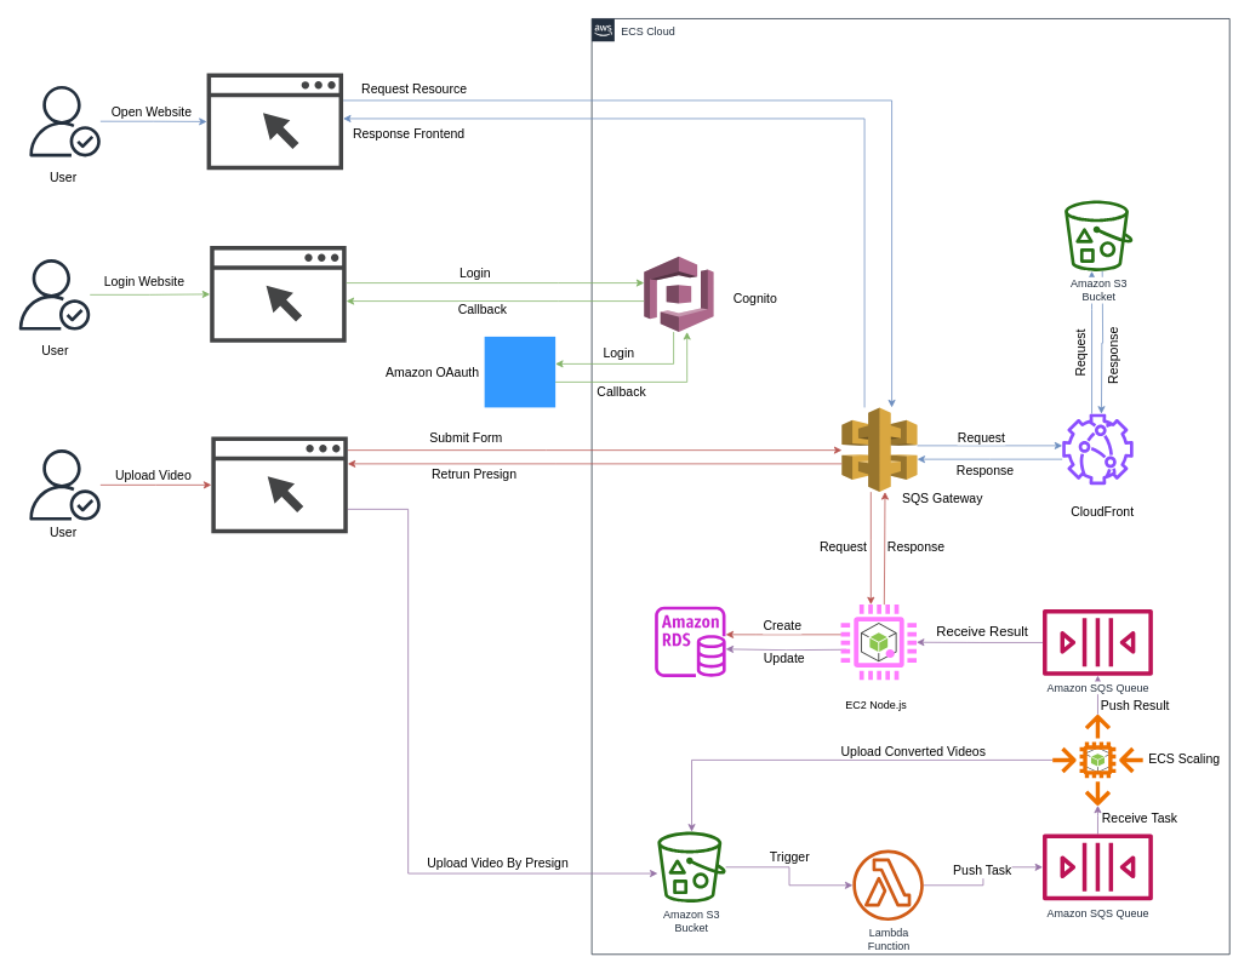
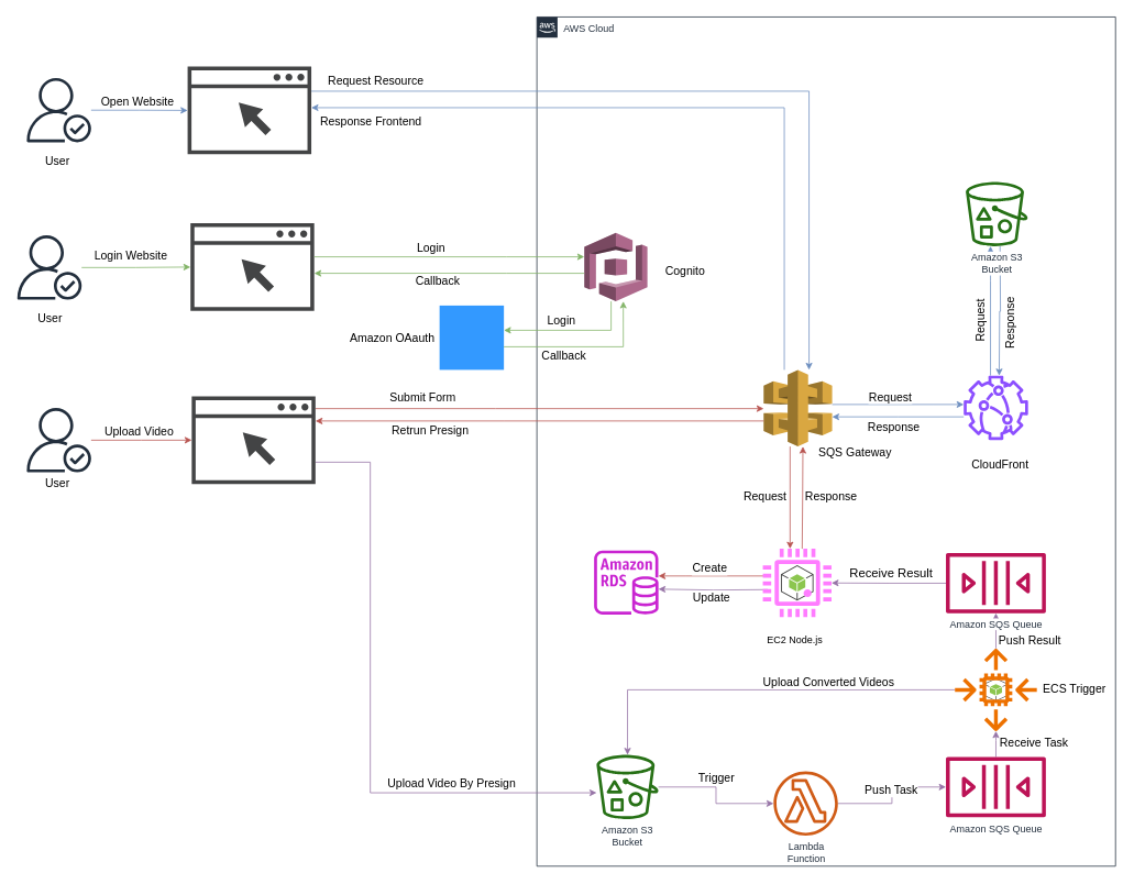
- <mxCell id="2" value="ECS Cloud" style="points=[[0,0],[0.25,0],[0.5,0],[0.75,0],[1,0],[1,0.25],[1,0.5],[1,0.75],[1,1],[0.75,1],[0.5,1],[0.25,1],[0,1],[0,0.75],[0,0.5],[0,0.25]];outlineConnect=0;gradientColor=none;html=1;whiteSpace=wrap;fontSize=12;fontStyle=0;container=1;pointerEvents=0;collapsible=0;recursiveResize=0;shape=mxgraph.aws4.group;grIcon=mxgraph.aws4.group_aws_cloud_alt;strokeColor=#232F3E;fillColor=none;verticalAlign=top;align=left;spacingLeft=30;fontColor=#232F3E;dashed=0;" parent="1" vertex="1"><mxGeometry x="650.5" y="20" width="701.62" height="1030" as="geometry" /></mxCell>
+ <mxCell id="2" value="AWS Cloud" style="points=[[0,0],[0.25,0],[0.5,0],[0.75,0],[1,0],[1,0.25],[1,0.5],[1,0.75],[1,1],[0.75,1],[0.5,1],[0.25,1],[0,1],[0,0.75],[0,0.5],[0,0.25]];outlineConnect=0;gradientColor=none;html=1;whiteSpace=wrap;fontSize=12;fontStyle=0;container=1;pointerEvents=0;collapsible=0;recursiveResize=0;shape=mxgraph.aws4.group;grIcon=mxgraph.aws4.group_aws_cloud_alt;strokeColor=#232F3E;fillColor=none;verticalAlign=top;align=left;spacingLeft=30;fontColor=#232F3E;dashed=0;" parent="1" vertex="1"><mxGeometry x="650.5" y="20" width="701.62" height="1030" as="geometry" /></mxCell>
- <mxCell id="28" value="ECS Scaling" style="text;html=1;align=center;verticalAlign=middle;resizable=0;points=[];autosize=1;strokeColor=none;fillColor=none;fontSize=14;" vertex="1" parent="2"><mxGeometry x="601.62" y="800.0" width="100" height="30" as="geometry" /></mxCell>
+ <mxCell id="28" value="ECS Trigger" style="text;html=1;align=center;verticalAlign=middle;resizable=0;points=[];autosize=1;strokeColor=none;fillColor=none;fontSize=14;" vertex="1" parent="2"><mxGeometry x="601.62" y="800.0" width="100" height="30" as="geometry" /></mxCell>
